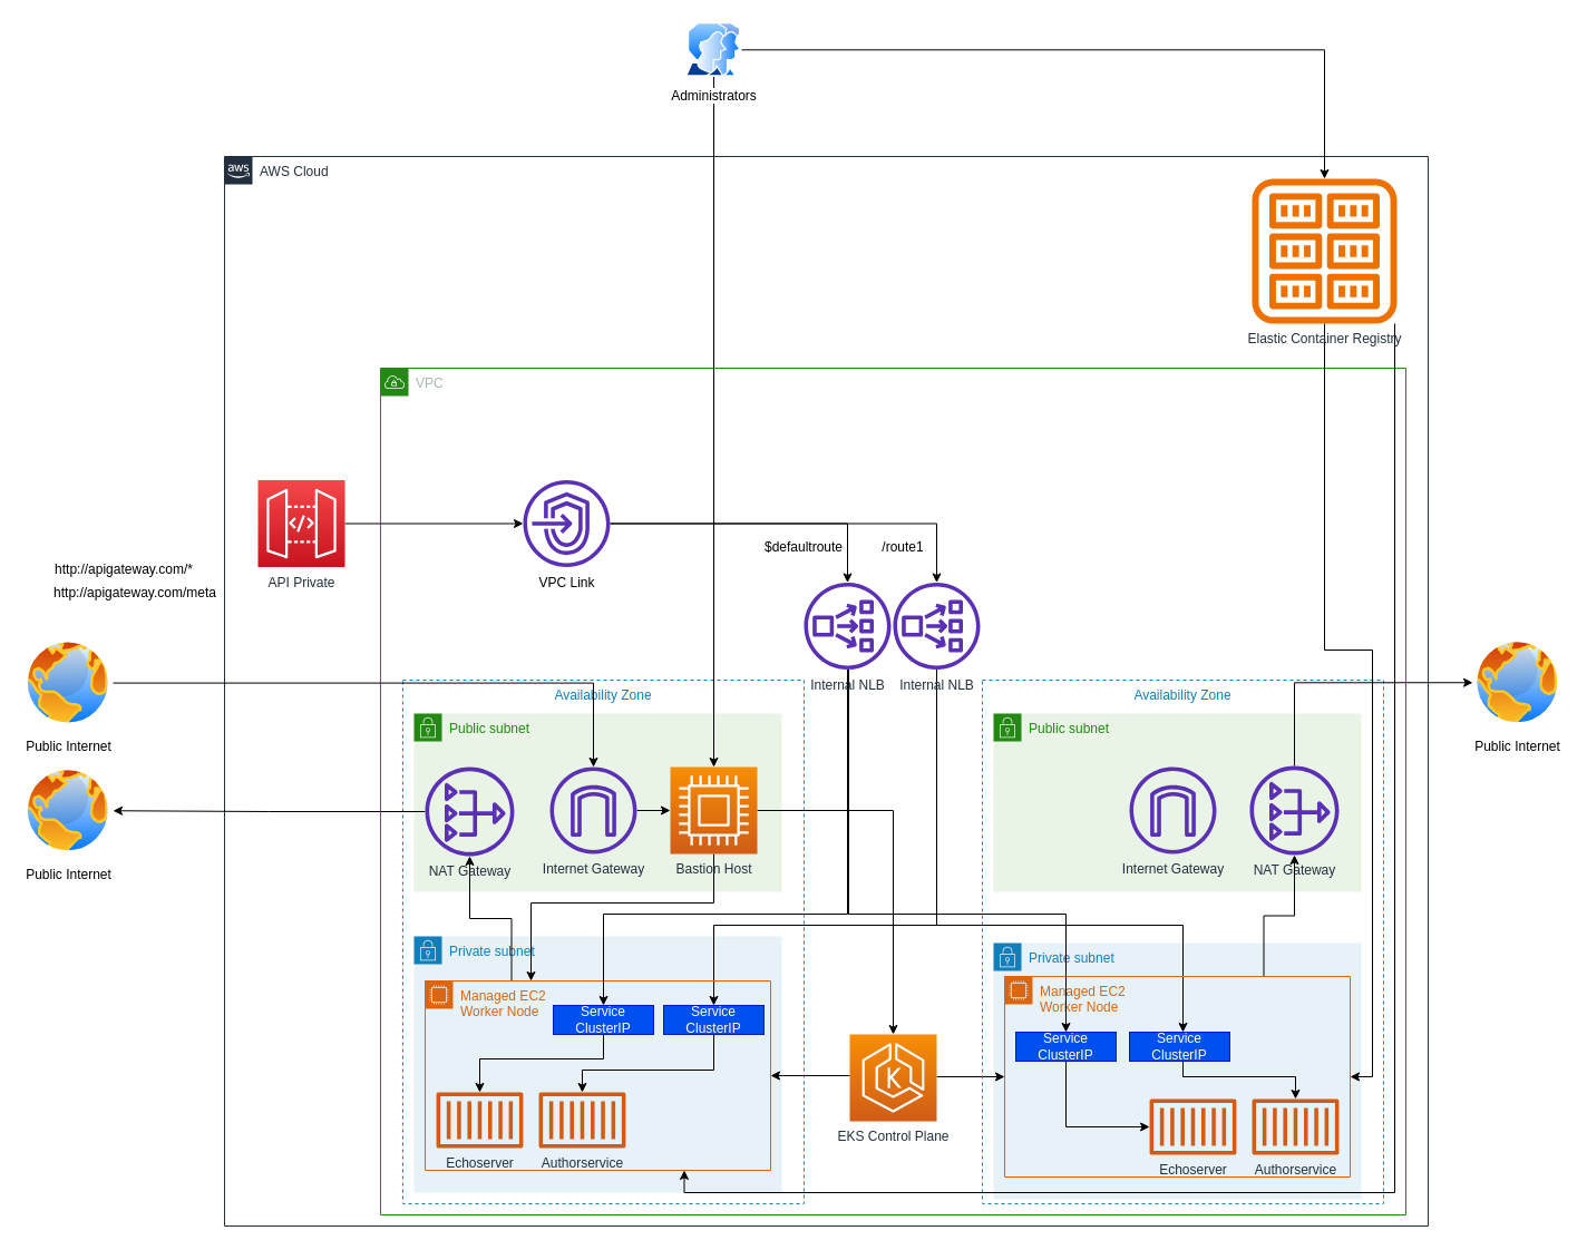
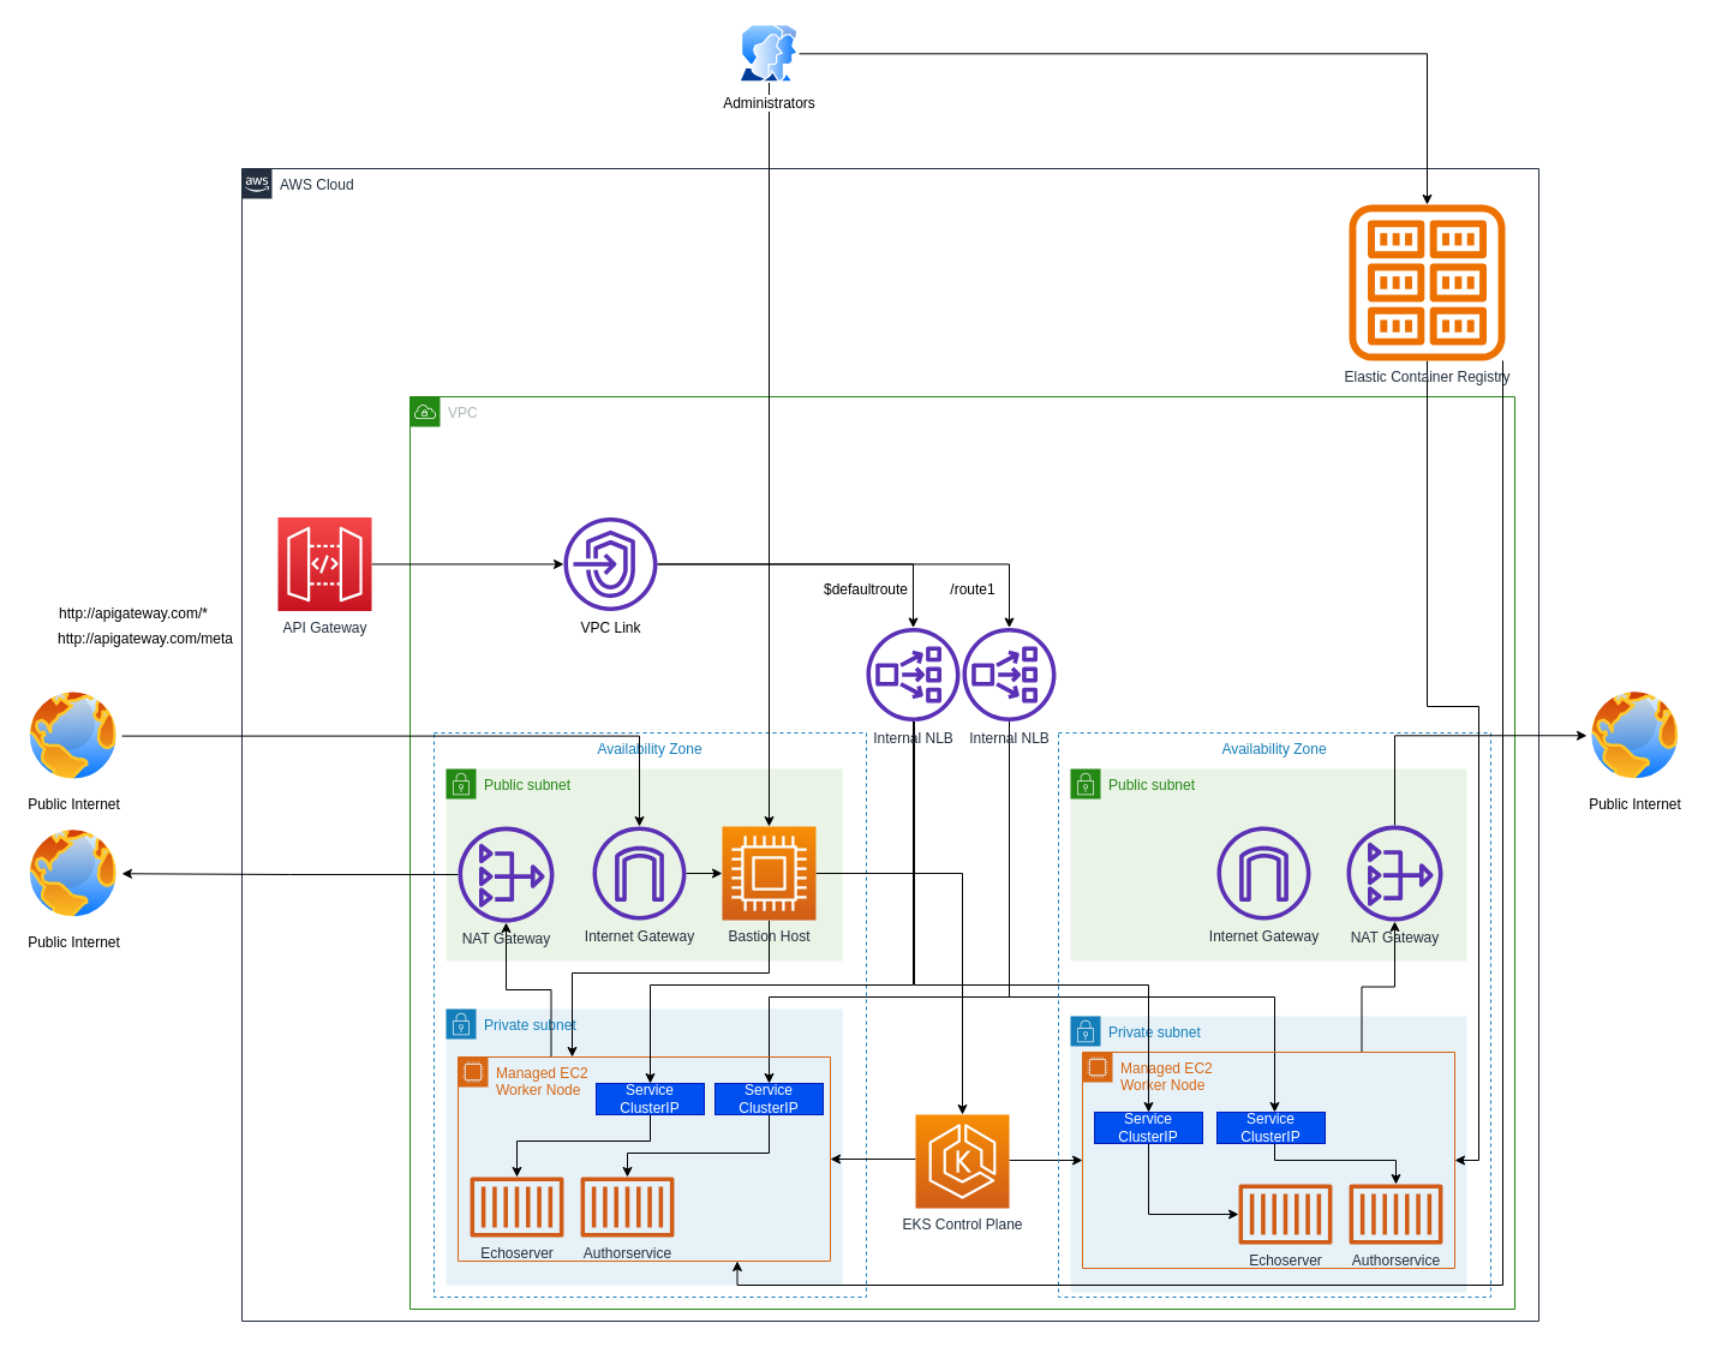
- <mxCell id="63" value="Elastic Container Registry" style="sketch=0;outlineConnect=0;fontColor=#232F3E;gradientColor=none;fillColor=#ED7100;strokeColor=none;dashed=0;verticalLabelPosition=bottom;verticalAlign=top;align=center;html=1;fontSize=12;fontStyle=0;aspect=fixed;pointerEvents=1;shape=mxgraph.aws4.registry;" parent="1" vertex="1"><mxGeometry x="1123" y="160" width="130" height="130" as="geometry" /></mxCell>
+ <mxCell id="63" value="Elastic Container Registry" style="sketch=0;outlineConnect=0;fontColor=#232F3E;gradientColor=none;fillColor=#ED7100;strokeColor=none;dashed=0;verticalLabelPosition=bottom;verticalAlign=top;align=center;html=1;fontSize=12;fontStyle=0;aspect=fixed;pointerEvents=1;shape=mxgraph.aws4.registry;" parent="1" vertex="1"><mxGeometry x="1123" y="170" width="130" height="130" as="geometry" /></mxCell>
- <mxCell id="51" value="API Private" style="outlineConnect=0;fontColor=#232F3E;gradientColor=#F54749;gradientDirection=north;fillColor=#C7131F;strokeColor=#ffffff;dashed=0;verticalLabelPosition=bottom;verticalAlign=top;align=center;html=1;fontSize=12;fontStyle=0;aspect=fixed;shape=mxgraph.aws4.resourceIcon;resIcon=mxgraph.aws4.api_gateway;" parent="1" vertex="1"><mxGeometry x="231" y="430.5" width="78" height="78" as="geometry" /></mxCell>
+ <mxCell id="51" value="API Gateway" style="outlineConnect=0;fontColor=#232F3E;gradientColor=#F54749;gradientDirection=north;fillColor=#C7131F;strokeColor=#ffffff;dashed=0;verticalLabelPosition=bottom;verticalAlign=top;align=center;html=1;fontSize=12;fontStyle=0;aspect=fixed;shape=mxgraph.aws4.resourceIcon;resIcon=mxgraph.aws4.api_gateway;" parent="1" vertex="1"><mxGeometry x="231" y="430.5" width="78" height="78" as="geometry" /></mxCell>
